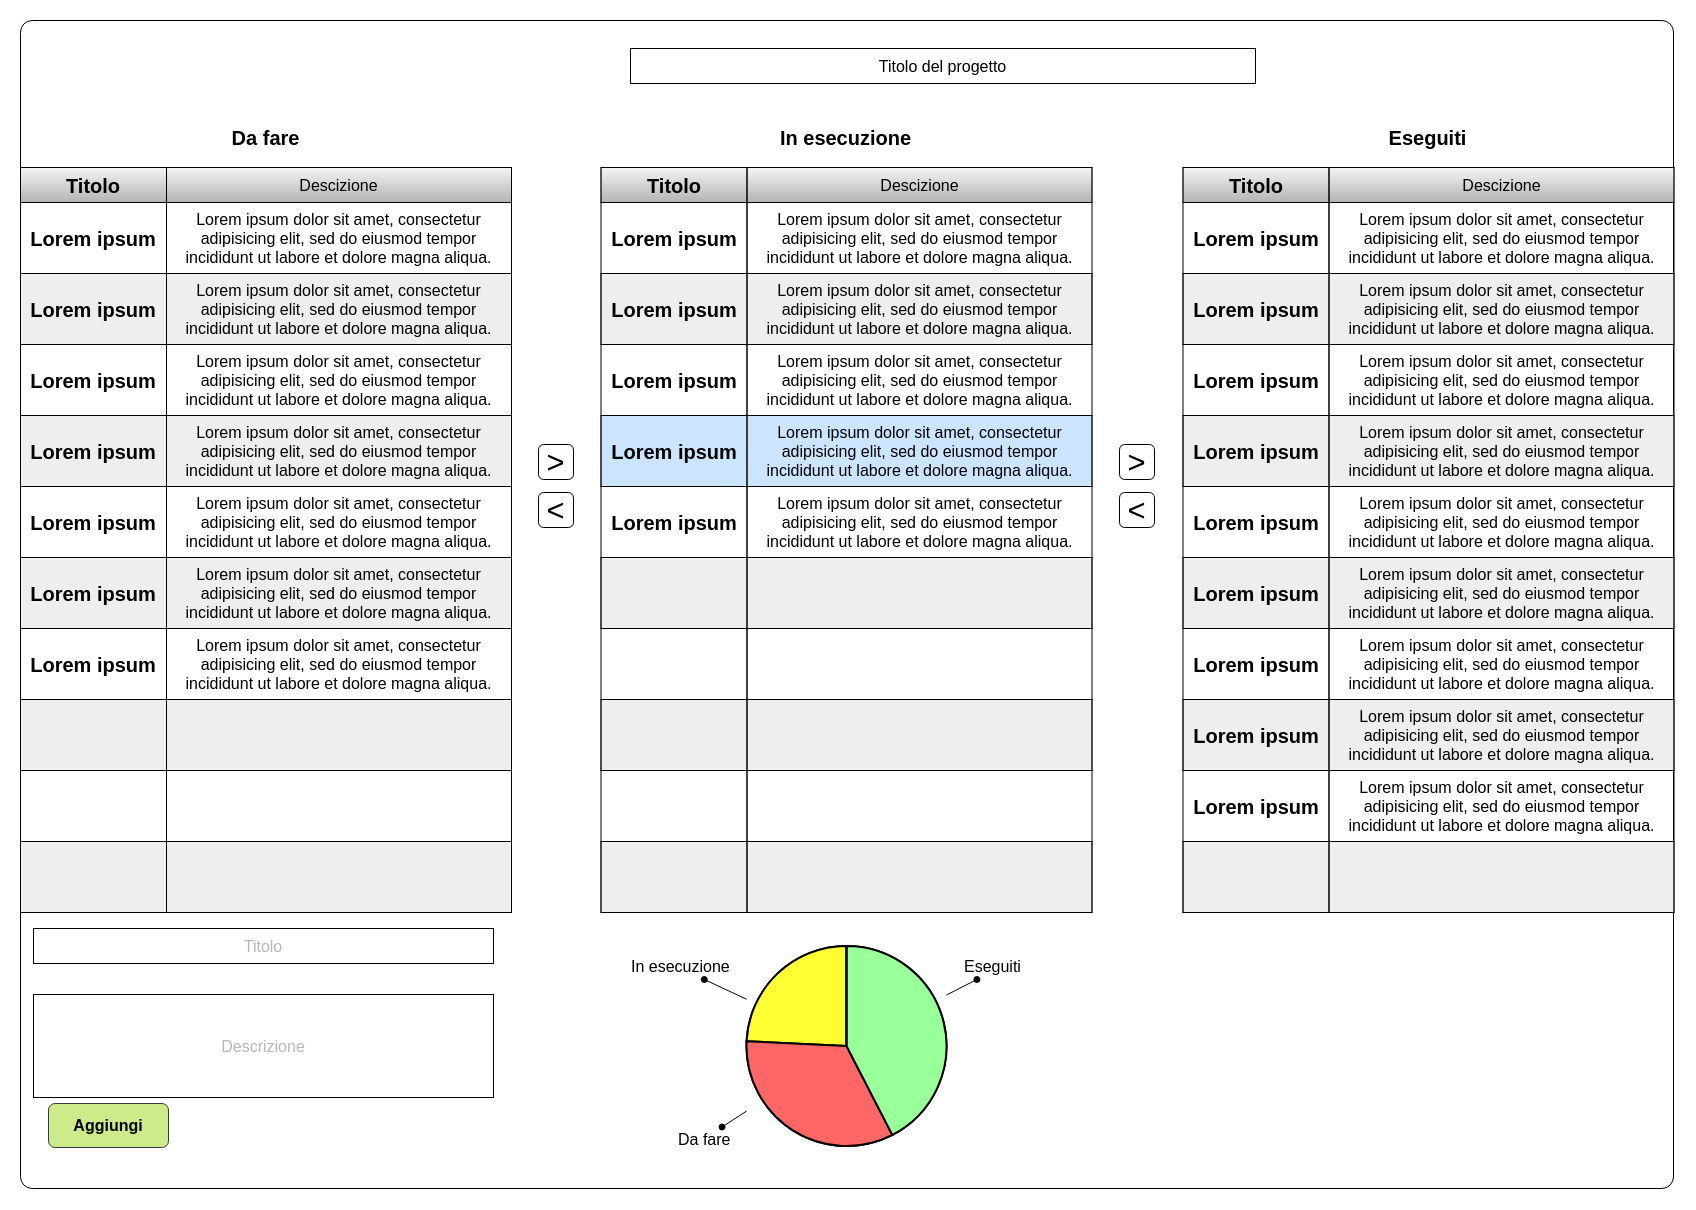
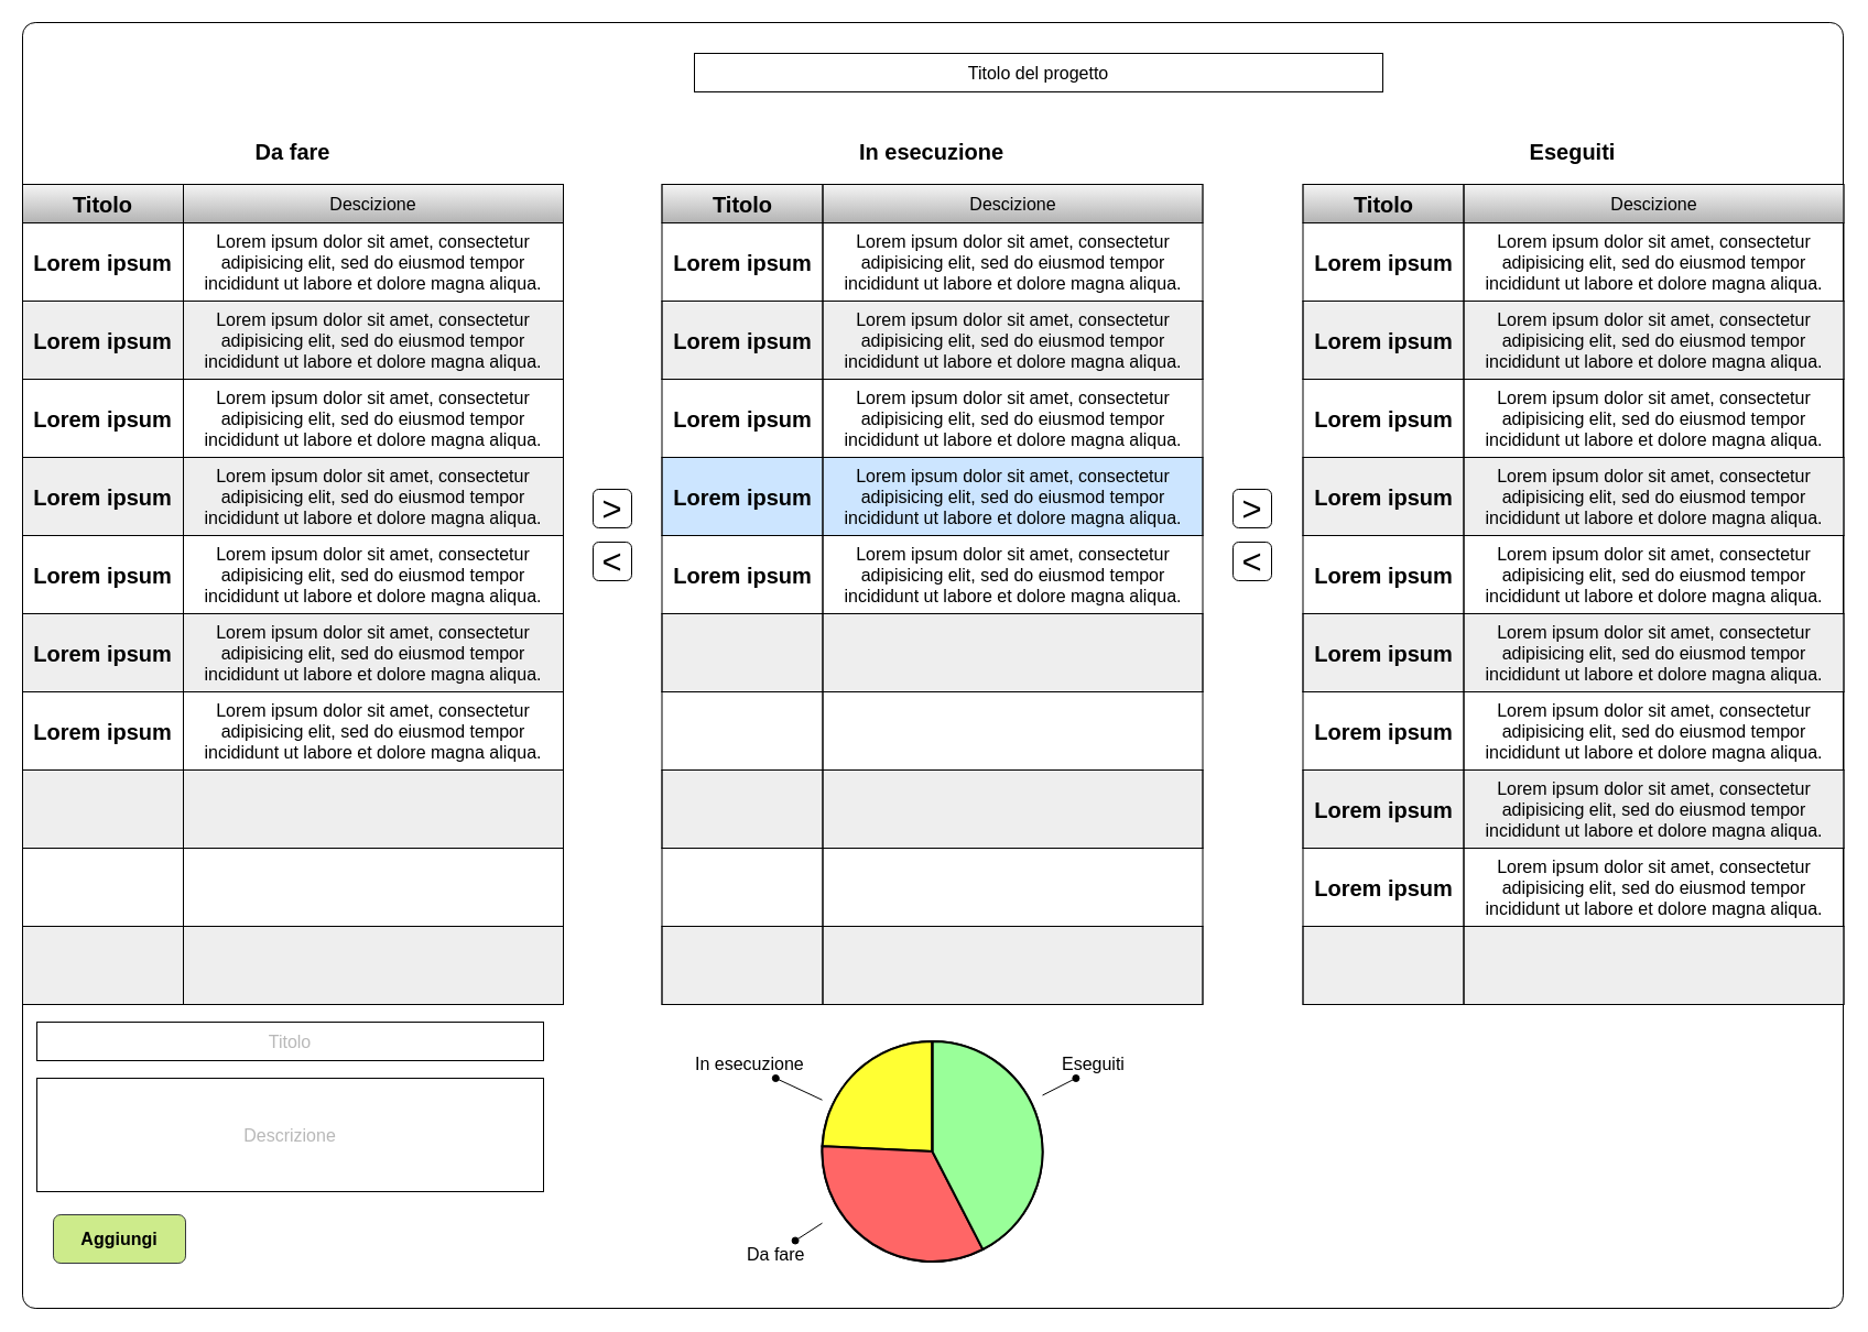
- <mxCell id="111" value="&lt;font color=&quot;#b8b8b8&quot;&gt;Descrizione&lt;/font&gt;" style="rounded=0;whiteSpace=wrap;html=1;glass=0;strokeColor=#000000;fillColor=none;fontSize=16;align=center;" parent="1" vertex="1"><mxGeometry x="33" y="994" width="460" height="103" as="geometry" /></mxCell>
+ <mxCell id="111" value="&lt;font color=&quot;#b8b8b8&quot;&gt;Descrizione&lt;/font&gt;" style="rounded=0;whiteSpace=wrap;html=1;glass=0;strokeColor=#000000;fillColor=none;fontSize=16;align=center;" parent="1" vertex="1"><mxGeometry x="33" y="979" width="460" height="103" as="geometry" /></mxCell>
